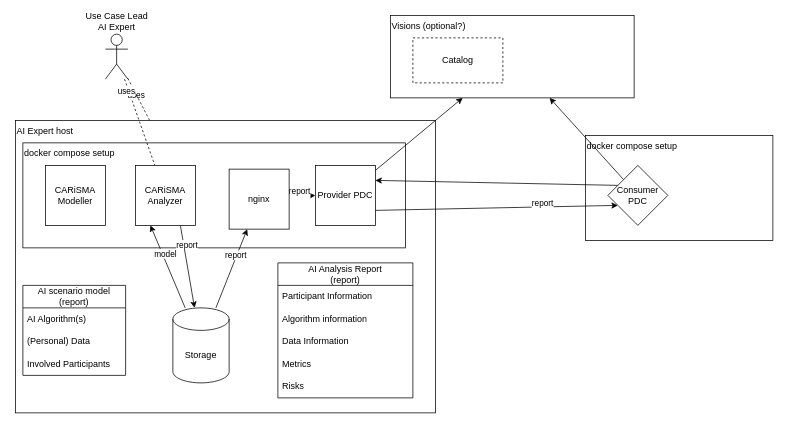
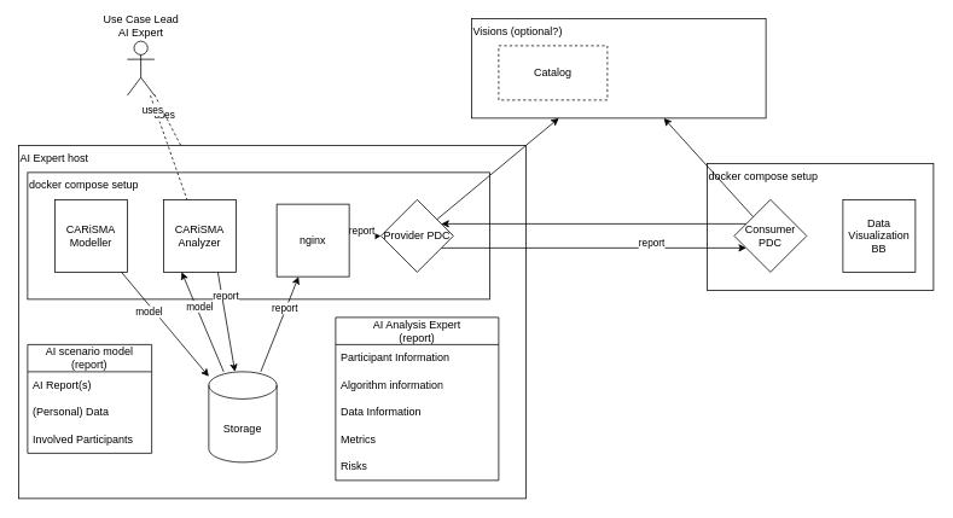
- <mxCell id="12" value="Provider PDC" style="whiteSpace=wrap;html=1;aspect=fixed;" parent="1" vertex="1"><mxGeometry x="420" y="220" width="80" height="80" as="geometry" /></mxCell>
+ <mxCell id="12" value="Provider PDC" style="rhombus;whiteSpace=wrap;html=1;aspect=fixed;" parent="1" vertex="1"><mxGeometry x="420" y="220" width="80" height="80" as="geometry" /></mxCell>
+ <mxCell id="38" value="Data Visualization BB" style="whiteSpace=wrap;html=1;aspect=fixed;" vertex="1" parent="1"><mxGeometry x="930" y="220" width="80" height="80" as="geometry" /></mxCell>
+ <mxCell id="25" value="&lt;div&gt;&lt;br&gt;&lt;/div&gt;&lt;div&gt;&lt;br&gt;&lt;/div&gt;" style="edgeStyle=none;rounded=0;orthogonalLoop=1;jettySize=auto;html=1;" edge="1" parent="1" source="27" target="20"><mxGeometry relative="1" as="geometry" /></mxCell>
+ <mxCell id="26" value="model" style="edgeLabel;html=1;align=center;verticalAlign=middle;resizable=0;points=[];" vertex="1" connectable="0" parent="25"><mxGeometry x="-0.3" y="-5" relative="1" as="geometry"><mxPoint as="offset" /></mxGeometry></mxCell>
- <mxCell id="32" value="AI Analysis Report&lt;br&gt;(report)" style="swimlane;fontStyle=0;childLayout=stackLayout;horizontal=1;startSize=30;horizontalStack=0;resizeParent=1;resizeParentMax=0;resizeLast=0;collapsible=1;marginBottom=0;whiteSpace=wrap;html=1;fillColor=none;strokeColor=default;" vertex="1" parent="1"><mxGeometry x="370" y="350" width="180" height="180" as="geometry" /></mxCell>
+ <mxCell id="32" value="AI Analysis Expert&lt;br&gt;(report)" style="swimlane;fontStyle=0;childLayout=stackLayout;horizontal=1;startSize=30;horizontalStack=0;resizeParent=1;resizeParentMax=0;resizeLast=0;collapsible=1;marginBottom=0;whiteSpace=wrap;html=1;fillColor=none;strokeColor=default;" vertex="1" parent="1"><mxGeometry x="370" y="350" width="180" height="180" as="geometry" /></mxCell>
- <mxCell id="29" value="AI Algorithm(s)" style="text;strokeColor=none;fillColor=none;align=left;verticalAlign=middle;spacingLeft=4;spacingRight=4;overflow=hidden;points=[[0,0.5],[1,0.5]];portConstraint=eastwest;rotatable=0;whiteSpace=wrap;html=1;" vertex="1" parent="28"><mxGeometry y="30" width="137" height="30" as="geometry" /></mxCell>
+ <mxCell id="29" value="AI Report(s)" style="text;strokeColor=none;fillColor=none;align=left;verticalAlign=middle;spacingLeft=4;spacingRight=4;overflow=hidden;points=[[0,0.5],[1,0.5]];portConstraint=eastwest;rotatable=0;whiteSpace=wrap;html=1;" vertex="1" parent="28"><mxGeometry y="30" width="137" height="30" as="geometry" /></mxCell>
